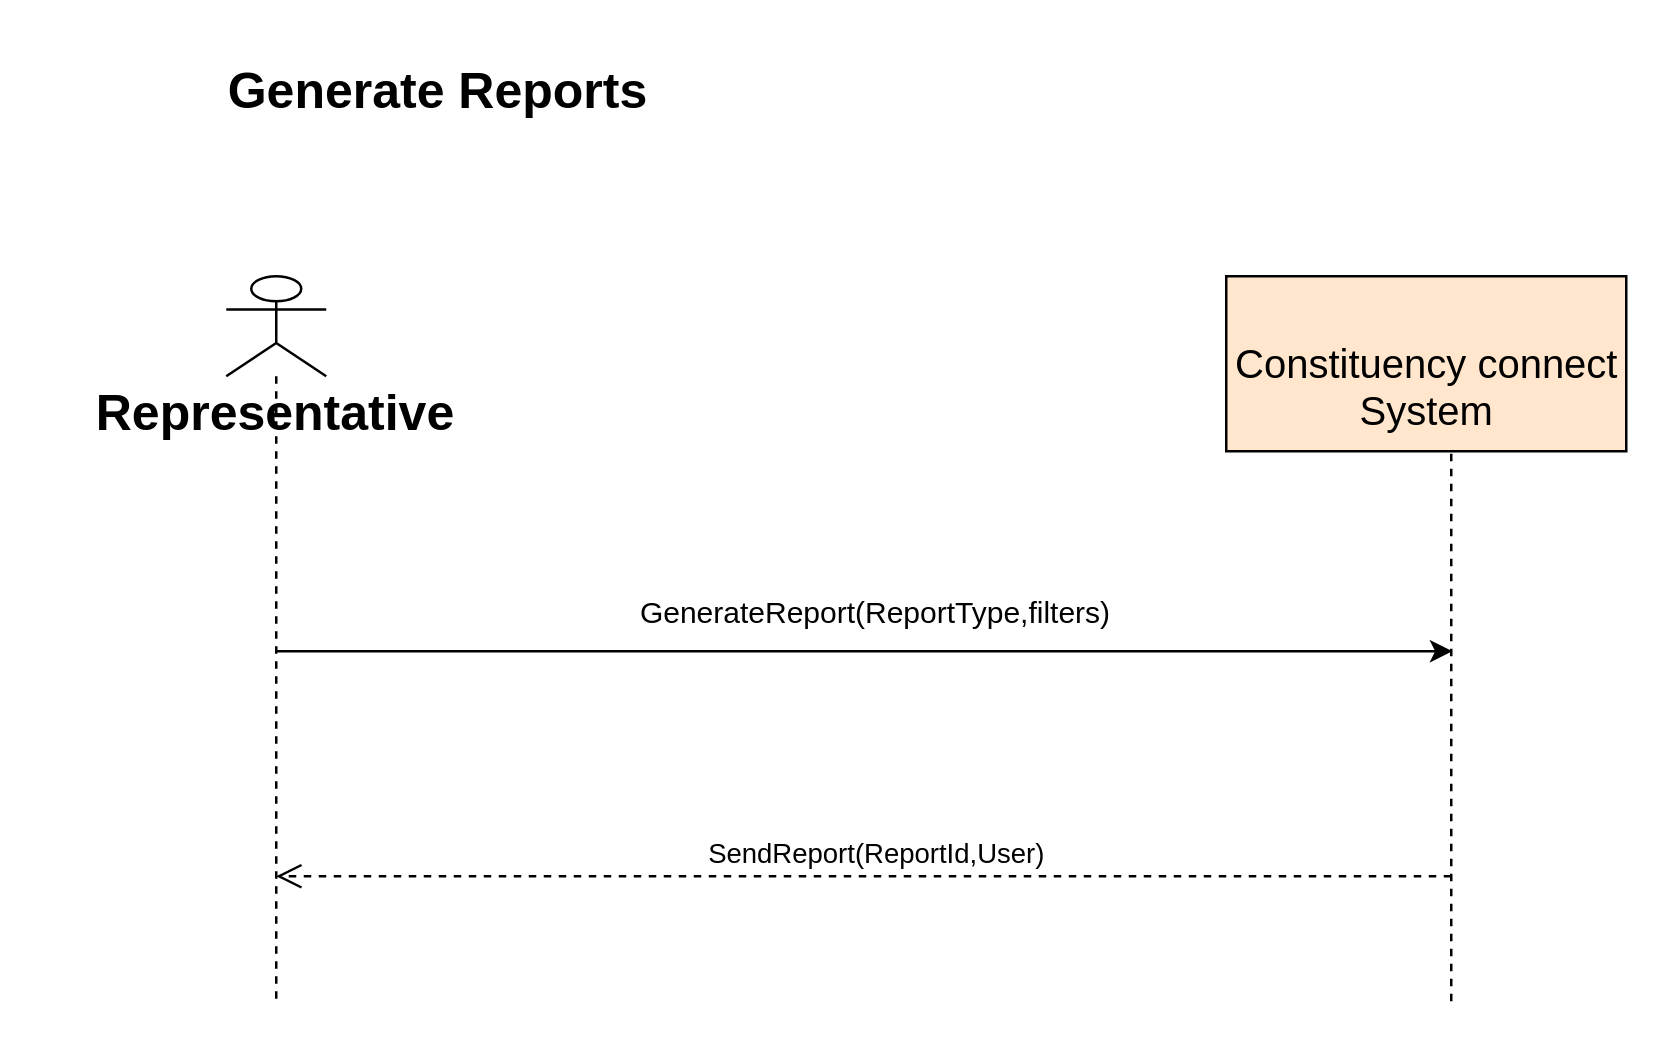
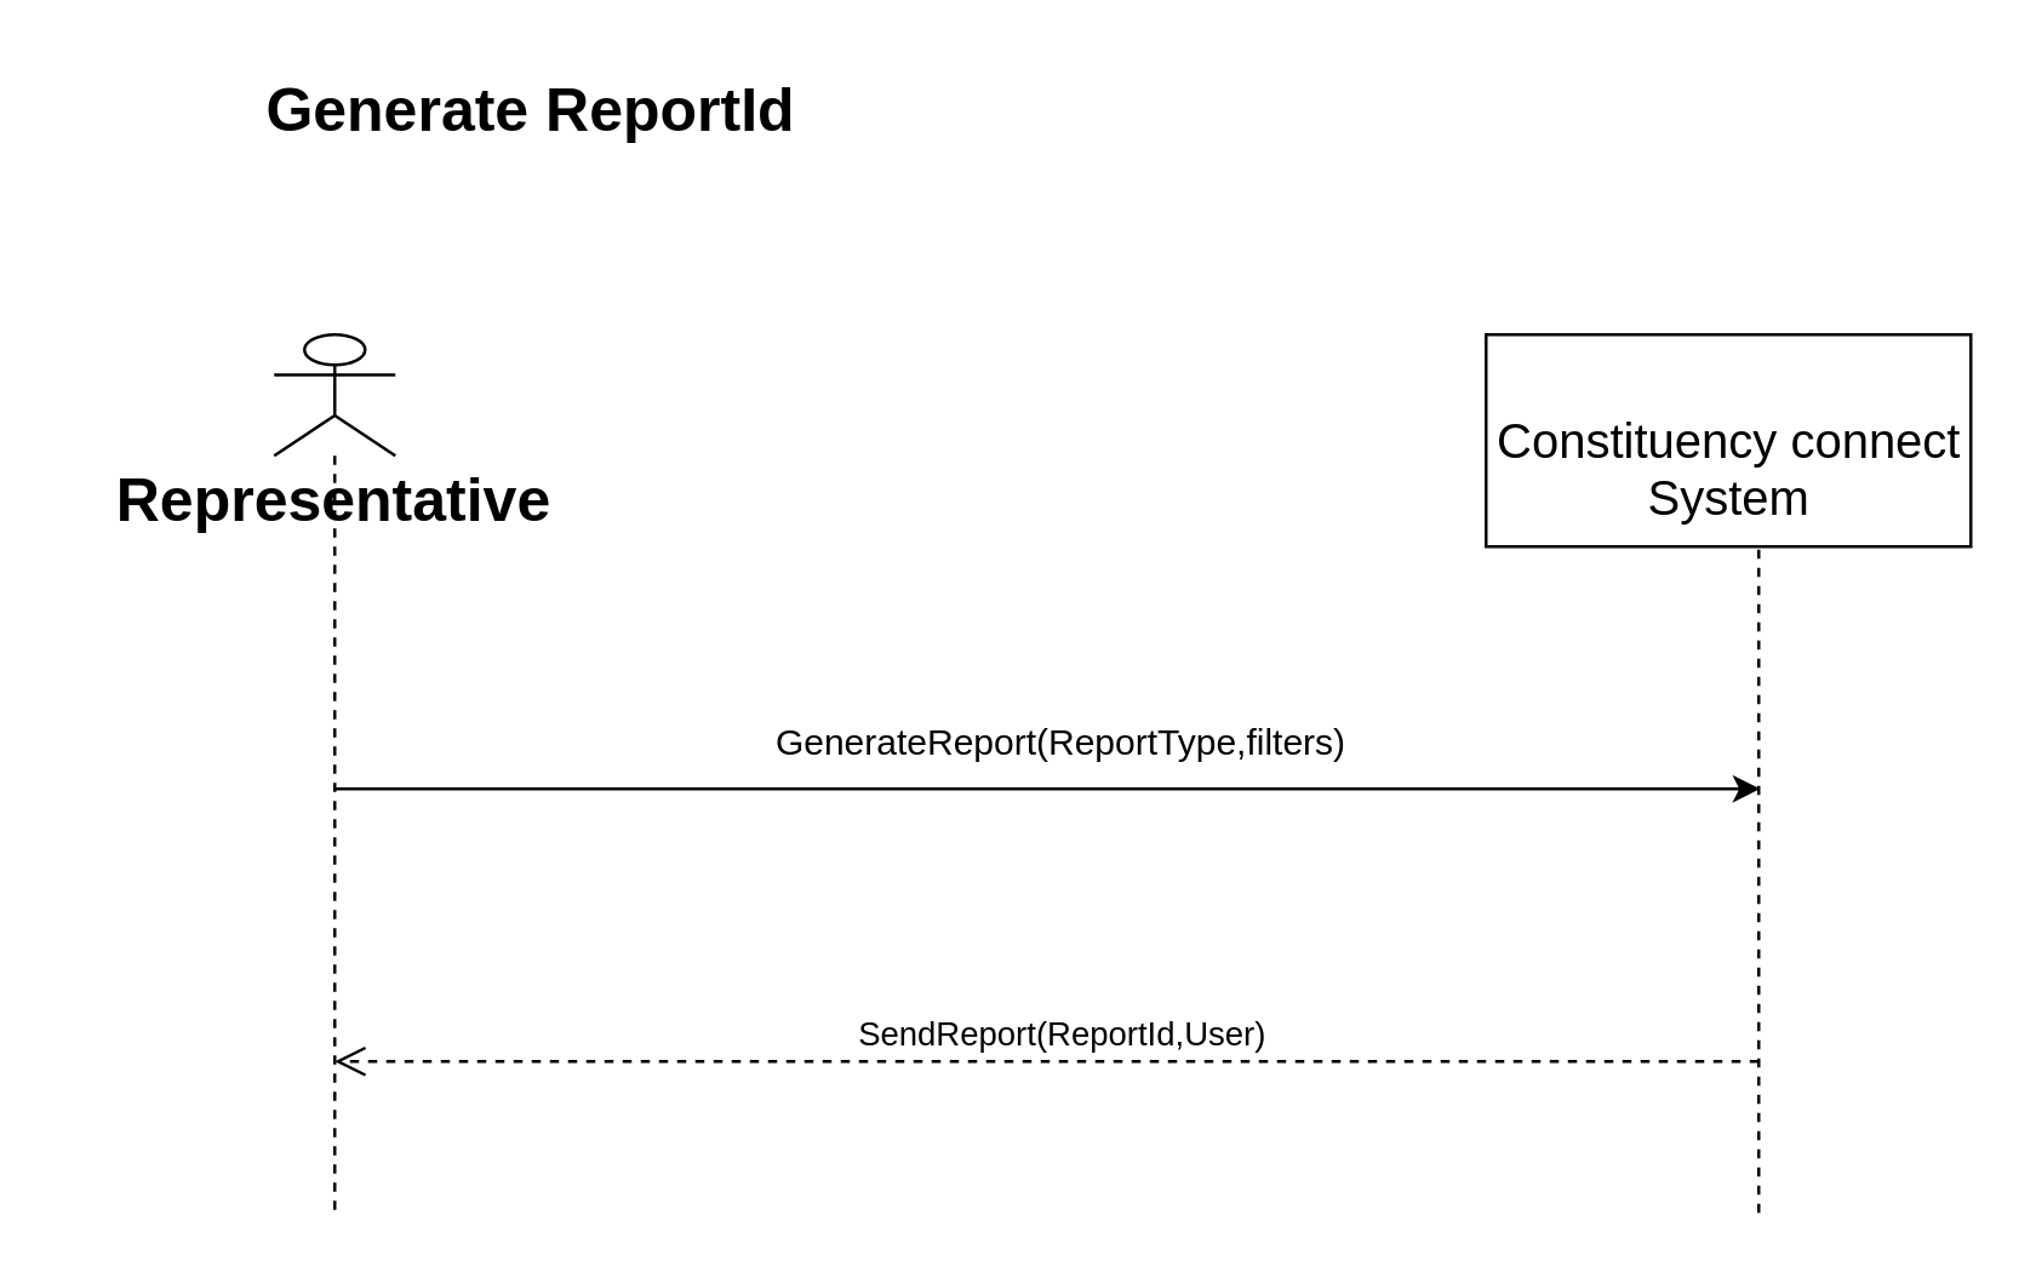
- <mxCell id="8" value="Generate Reports" style="text;html=1;align=center;verticalAlign=middle;whiteSpace=wrap;rounded=0;fontSize=20;fontStyle=1" vertex="1" parent="1"><mxGeometry x="20" y="20" width="310" height="30" as="geometry" /></mxCell>
+ <mxCell id="8" value="Generate ReportId" style="text;html=1;align=center;verticalAlign=middle;whiteSpace=wrap;rounded=0;fontSize=20;fontStyle=1" vertex="1" parent="1"><mxGeometry x="20" y="20" width="310" height="30" as="geometry" /></mxCell>
- <mxCell id="2" value="&lt;br&gt;&lt;div&gt;Constituency connect&lt;/div&gt;&lt;div&gt;System&lt;/div&gt;" style="html=1;align=center;verticalAlign=middle;dashed=0;fontSize=16;fillColor=#ffe6cc;" vertex="1" parent="1"><mxGeometry x="490" y="110" width="160" height="70" as="geometry" /></mxCell>
+ <mxCell id="2" value="&lt;br&gt;&lt;div&gt;Constituency connect&lt;/div&gt;&lt;div&gt;System&lt;/div&gt;" style="html=1;align=center;verticalAlign=middle;dashed=0;fontSize=16;" vertex="1" parent="1"><mxGeometry x="490" y="110" width="160" height="70" as="geometry" /></mxCell>
